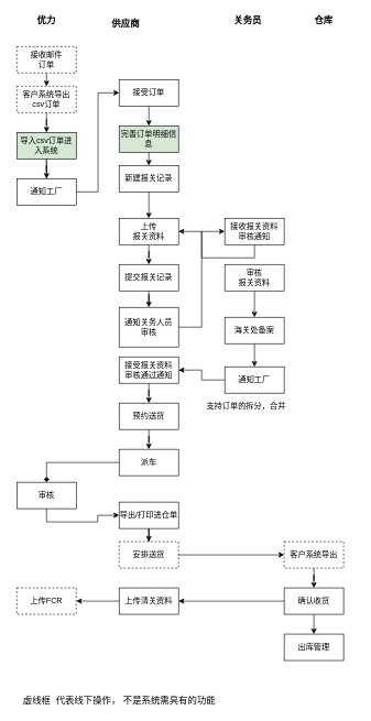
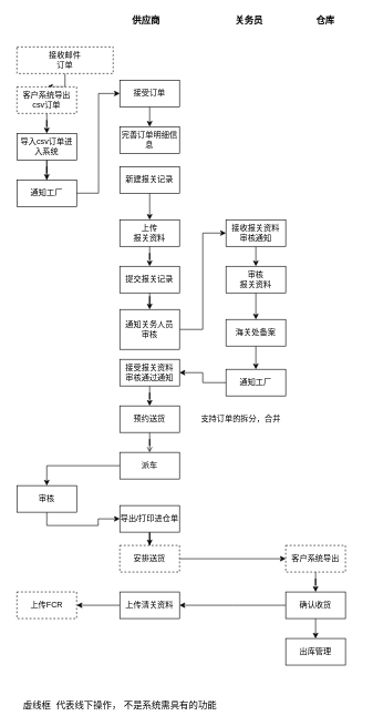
- <mxCell id="2" value="优力" style="text;html=1;strokeColor=none;fillColor=none;align=center;verticalAlign=middle;whiteSpace=wrap;rounded=0;fontSize=14;fontStyle=1" parent="1" vertex="1"><mxGeometry x="20" y="20" width="100" height="20" as="geometry" /></mxCell>
- <mxCell id="3" value="供应商" style="text;html=1;strokeColor=none;fillColor=none;align=center;verticalAlign=middle;whiteSpace=wrap;rounded=0;fontSize=14;fontStyle=1" parent="1" vertex="1"><mxGeometry x="140" y="25" width="100" height="20" as="geometry" /></mxCell>
+ <mxCell id="3" value="供应商" style="text;html=1;strokeColor=none;fillColor=none;align=center;verticalAlign=middle;whiteSpace=wrap;rounded=0;fontSize=14;fontStyle=1" parent="1" vertex="1"><mxGeometry x="170" y="20" width="100" height="20" as="geometry" /></mxCell>
- <mxCell id="6" value="接收邮件&lt;br&gt;订单" style="rounded=0;whiteSpace=wrap;html=1;dashed=1;" parent="1" vertex="1"><mxGeometry x="25" y="70" width="90" height="40" as="geometry" /></mxCell>
+ <mxCell id="6" value="接收邮件&lt;br&gt;订单" style="rounded=0;whiteSpace=wrap;html=1;dashed=1;" parent="1" vertex="1"><mxGeometry x="25" y="70" width="145" height="40" as="geometry" /></mxCell>
- <mxCell id="10" value="完善订单明细信息" style="rounded=0;whiteSpace=wrap;html=1;fillColor=#d5e8d4;" parent="1" vertex="1"><mxGeometry x="180" y="190" width="90" height="40" as="geometry" /></mxCell>
+ <mxCell id="10" value="完善订单明细信息" style="rounded=0;whiteSpace=wrap;html=1;" parent="1" vertex="1"><mxGeometry x="180" y="190" width="90" height="40" as="geometry" /></mxCell>
- <mxCell id="13" value="导入csv订单进入系统" style="rounded=0;whiteSpace=wrap;html=1;fillColor=#d5e8d4;" parent="1" vertex="1"><mxGeometry x="25" y="200" width="90" height="40" as="geometry" /></mxCell>
+ <mxCell id="13" value="导入csv订单进入系统" style="rounded=0;whiteSpace=wrap;html=1;" parent="1" vertex="1"><mxGeometry x="25" y="200" width="90" height="40" as="geometry" /></mxCell>
- <mxCell id="9" value="" style="edgeStyle=orthogonalEdgeStyle;rounded=0;orthogonalLoop=1;jettySize=auto;html=1;entryX=0.5;entryY=0;entryDx=0;entryDy=0;exitX=0.5;exitY=1;exitDx=0;exitDy=0;" parent="1" source="10" target="49" edge="1"><mxGeometry relative="1" as="geometry" /></mxCell>
- <mxCell id="22" style="edgeStyle=orthogonalEdgeStyle;rounded=0;orthogonalLoop=1;jettySize=auto;html=1;exitX=0.5;exitY=1;exitDx=0;exitDy=0;" parent="1" source="23" target="17" edge="1"><mxGeometry relative="1" as="geometry" /></mxCell>
+ <mxCell id="22" style="edgeStyle=orthogonalEdgeStyle;rounded=0;orthogonalLoop=1;jettySize=auto;html=1;exitX=0.5;exitY=1;exitDx=0;exitDy=0;entryX=0.5;entryY=0;entryDx=0;entryDy=0;" parent="1" source="23" target="25" edge="1"><mxGeometry relative="1" as="geometry" /></mxCell>
- <mxCell id="44" value="支持订单的拆分，合并" style="text;html=1;strokeColor=none;fillColor=none;align=center;verticalAlign=middle;whiteSpace=wrap;rounded=0;" parent="1" vertex="1"><mxGeometry x="305" y="605" width="135" height="20" as="geometry" /></mxCell>
+ <mxCell id="44" value="支持订单的拆分，合并" style="text;html=1;strokeColor=none;fillColor=none;align=center;verticalAlign=middle;whiteSpace=wrap;rounded=0;" parent="1" vertex="1"><mxGeometry x="295" y="620" width="135" height="20" as="geometry" /></mxCell>
- <mxCell id="30" style="edgeStyle=orthogonalEdgeStyle;rounded=0;orthogonalLoop=1;jettySize=auto;html=1;entryX=0.5;entryY=0;entryDx=0;entryDy=0;" parent="1" source="31" target="33" edge="1"><mxGeometry relative="1" as="geometry" /></mxCell>
+ <mxCell id="30" style="edgeStyle=orthogonalEdgeStyle;rounded=0;orthogonalLoop=1;jettySize=auto;html=1;entryX=0.5;entryY=0;entryDx=0;entryDy=0;endArrow=open;" parent="1" source="31" target="33" edge="1"><mxGeometry relative="1" as="geometry" /></mxCell>
- <mxCell id="32" style="edgeStyle=orthogonalEdgeStyle;rounded=0;orthogonalLoop=1;jettySize=auto;html=1;exitX=0;exitY=0.5;exitDx=0;exitDy=0;entryX=0.5;entryY=0;entryDx=0;entryDy=0;endArrow=diamond;" parent="1" source="33" target="47" edge="1"><mxGeometry relative="1" as="geometry" /></mxCell>
+ <mxCell id="32" style="edgeStyle=orthogonalEdgeStyle;rounded=0;orthogonalLoop=1;jettySize=auto;html=1;exitX=0;exitY=0.5;exitDx=0;exitDy=0;entryX=0.5;entryY=0;entryDx=0;entryDy=0;" parent="1" source="33" target="47" edge="1"><mxGeometry relative="1" as="geometry" /></mxCell>
